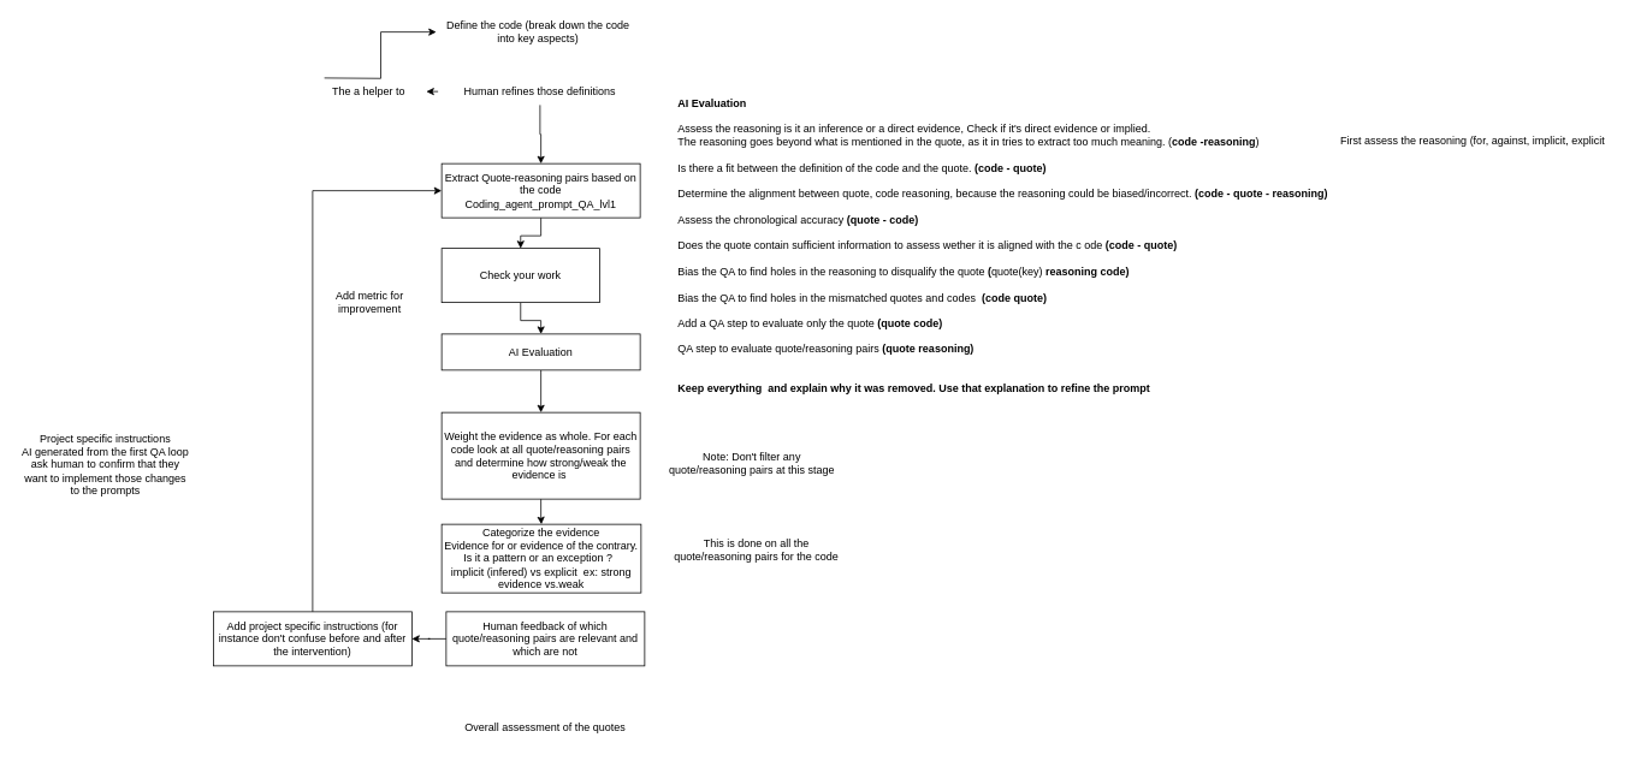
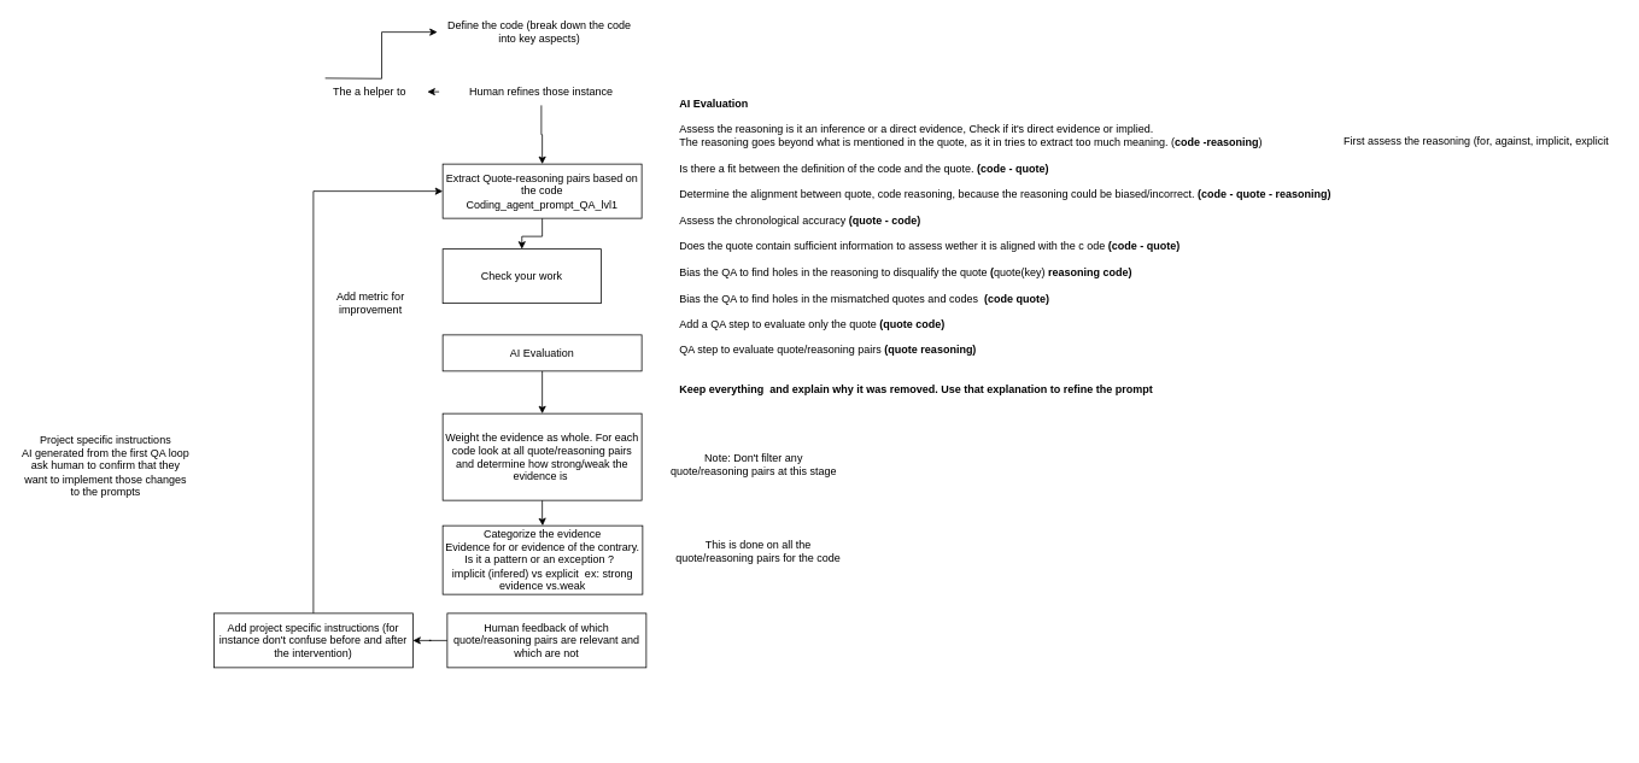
- <mxCell id="24" value="Human refines those definitions" style="text;html=1;align=center;verticalAlign=middle;whiteSpace=wrap;rounded=0;" parent="1" vertex="1"><mxGeometry x="485" y="86" width="226" height="30" as="geometry" /></mxCell>
+ <mxCell id="24" value="Human refines those instance" style="text;html=1;align=center;verticalAlign=middle;whiteSpace=wrap;rounded=0;" parent="1" vertex="1"><mxGeometry x="485" y="86" width="226" height="30" as="geometry" /></mxCell>
- <mxCell id="12" style="edgeStyle=orthogonalEdgeStyle;rounded=0;orthogonalLoop=1;jettySize=auto;html=1;exitX=0.5;exitY=1;exitDx=0;exitDy=0;" parent="1" source="13" target="15" edge="1"><mxGeometry relative="1" as="geometry" /></mxCell>
- <mxCell id="18" value="Overall assessment of the quotes" style="text;html=1;align=center;verticalAlign=middle;whiteSpace=wrap;rounded=0;" parent="1" vertex="1"><mxGeometry x="497" y="792" width="214" height="30" as="geometry" /></mxCell>
